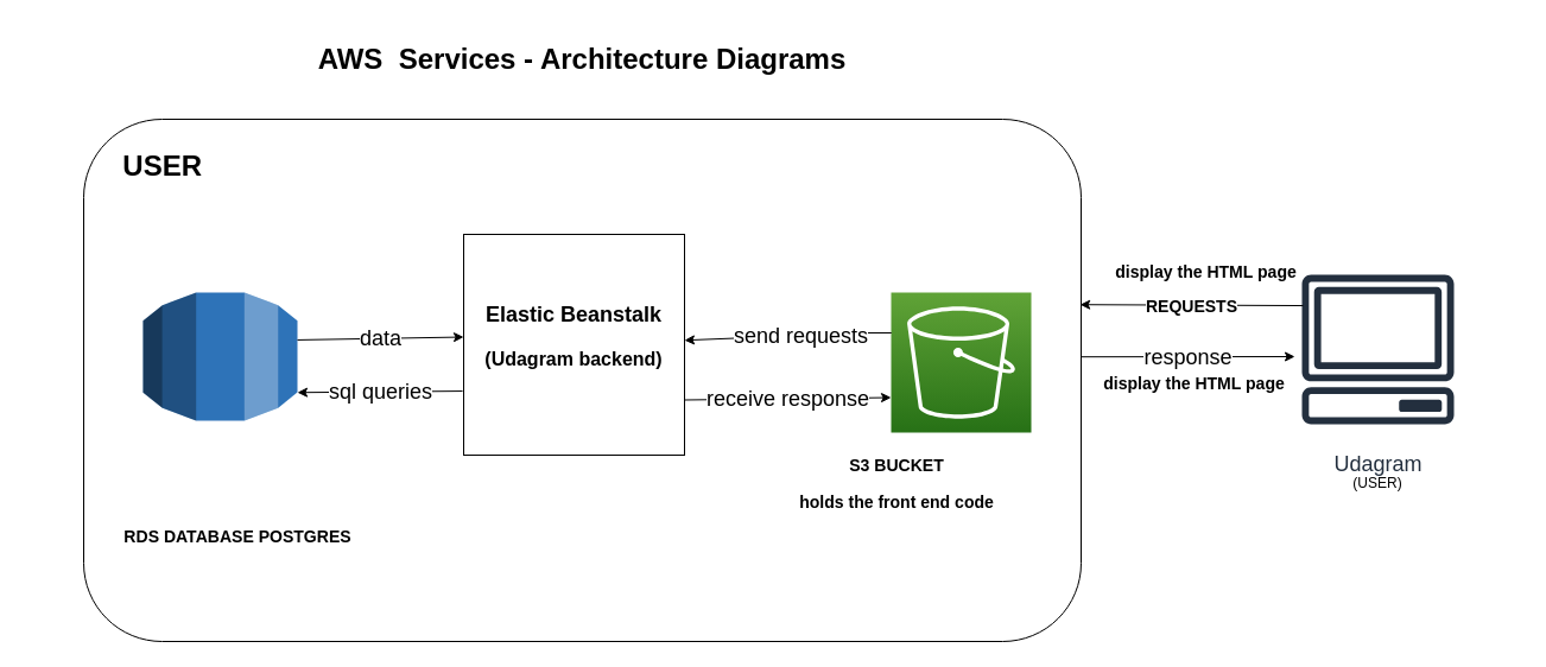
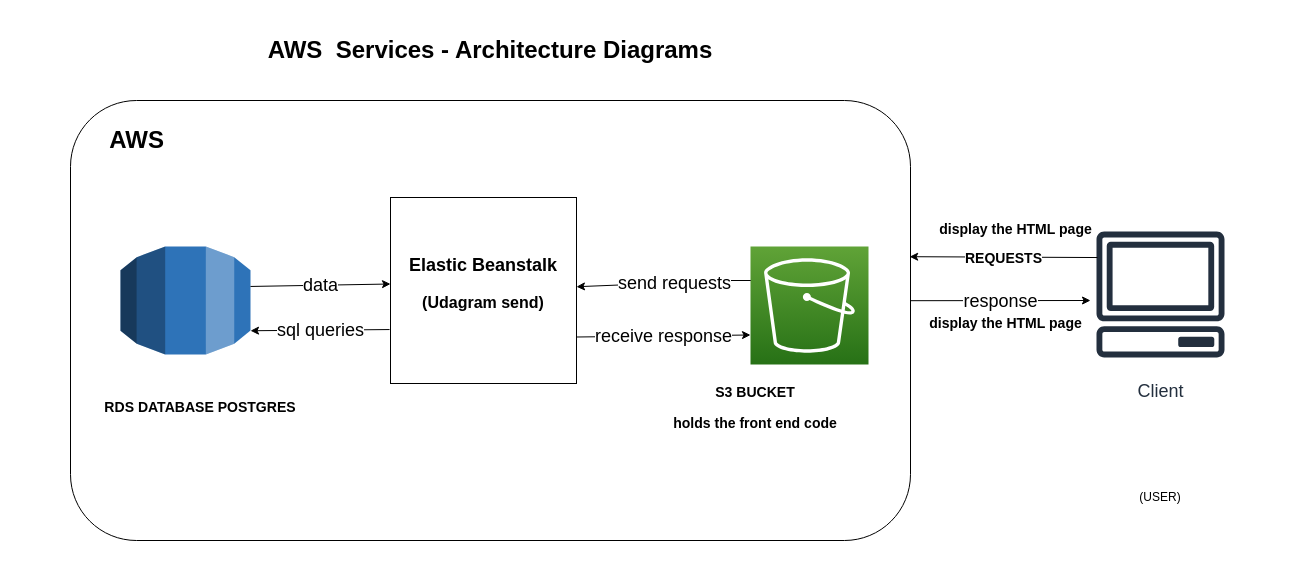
- <mxCell id="19" value="&lt;h1 style=&quot;line-height: 1.2;&quot;&gt;USER&amp;nbsp;&lt;/h1&gt;" style="text;html=1;strokeColor=none;fillColor=none;align=center;verticalAlign=middle;whiteSpace=wrap;rounded=0;" vertex="1" parent="1"><mxGeometry x="20" y="110" width="240" height="60" as="geometry" /></mxCell>
+ <mxCell id="19" value="&lt;h1 style=&quot;line-height: 1.2;&quot;&gt;AWS&amp;nbsp;&lt;/h1&gt;" style="text;html=1;strokeColor=none;fillColor=none;align=center;verticalAlign=middle;whiteSpace=wrap;rounded=0;" vertex="1" parent="1"><mxGeometry x="20" y="110" width="240" height="60" as="geometry" /></mxCell>
- <mxCell id="12" value="&lt;h2 style=&quot;line-height: 1.2;&quot;&gt;Elastic Beanstalk&lt;/h2&gt;&lt;h2&gt;&lt;font style=&quot;font-size: 16px;&quot;&gt;(Udagram backend)&lt;/font&gt;&lt;/h2&gt;" style="text;html=1;strokeColor=none;fillColor=none;align=center;verticalAlign=middle;whiteSpace=wrap;rounded=0;" vertex="1" parent="1"><mxGeometry x="373" y="254" width="220" height="60" as="geometry" /></mxCell>
+ <mxCell id="12" value="&lt;h2 style=&quot;line-height: 1.2;&quot;&gt;Elastic Beanstalk&lt;/h2&gt;&lt;h2&gt;&lt;font style=&quot;font-size: 16px;&quot;&gt;(Udagram send)&lt;/font&gt;&lt;/h2&gt;" style="text;html=1;strokeColor=none;fillColor=none;align=center;verticalAlign=middle;whiteSpace=wrap;rounded=0;" vertex="1" parent="1"><mxGeometry x="373" y="254" width="220" height="60" as="geometry" /></mxCell>
- <mxCell id="7" value="Udagram" style="sketch=0;outlineConnect=0;fontColor=#232F3E;gradientColor=none;strokeColor=#232F3E;fillColor=#ffffff;dashed=0;verticalLabelPosition=bottom;verticalAlign=top;align=center;html=1;fontSize=18;fontStyle=0;aspect=fixed;shape=mxgraph.aws4.resourceIcon;resIcon=mxgraph.aws4.client;" vertex="1" parent="1"><mxGeometry x="1080" y="214" width="160" height="160" as="geometry" /></mxCell>
+ <mxCell id="7" value="Client" style="sketch=0;outlineConnect=0;fontColor=#232F3E;gradientColor=none;strokeColor=#232F3E;fillColor=#ffffff;dashed=0;verticalLabelPosition=bottom;verticalAlign=top;align=center;html=1;fontSize=18;fontStyle=0;aspect=fixed;shape=mxgraph.aws4.resourceIcon;resIcon=mxgraph.aws4.client;" vertex="1" parent="1"><mxGeometry x="1080" y="214" width="160" height="160" as="geometry" /></mxCell>
- <mxCell id="9" value="&lt;p style=&quot;line-height: 1.2;&quot;&gt;(USER)&lt;/p&gt;" style="text;html=1;strokeColor=none;fillColor=none;align=center;verticalAlign=middle;whiteSpace=wrap;rounded=0;" vertex="1" parent="1"><mxGeometry x="1040" y="377" width="240" height="60" as="geometry" /></mxCell>
+ <mxCell id="9" value="&lt;p style=&quot;line-height: 1.2;&quot;&gt;(USER)&lt;/p&gt;" style="text;html=1;strokeColor=none;fillColor=none;align=center;verticalAlign=middle;whiteSpace=wrap;rounded=0;" vertex="1" parent="1"><mxGeometry x="1040" y="467" width="240" height="60" as="geometry" /></mxCell>
- <mxCell id="4" value="&lt;h3 style=&quot;line-height: 1.2;&quot;&gt;RDS DATABASE POSTGRES&lt;/h3&gt;" style="text;html=1;strokeColor=none;fillColor=none;align=center;verticalAlign=middle;whiteSpace=wrap;rounded=0;" vertex="1" parent="1"><mxGeometry x="80" y="422" width="240" height="60" as="geometry" /></mxCell>
+ <mxCell id="4" value="&lt;h3 style=&quot;line-height: 1.2;&quot;&gt;RDS DATABASE POSTGRES&lt;/h3&gt;" style="text;html=1;strokeColor=none;fillColor=none;align=center;verticalAlign=middle;whiteSpace=wrap;rounded=0;" vertex="1" parent="1"><mxGeometry x="80" y="377" width="240" height="60" as="geometry" /></mxCell>
